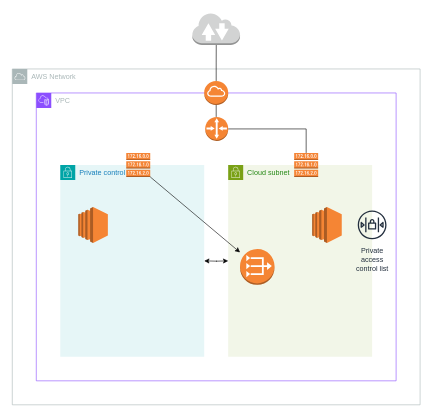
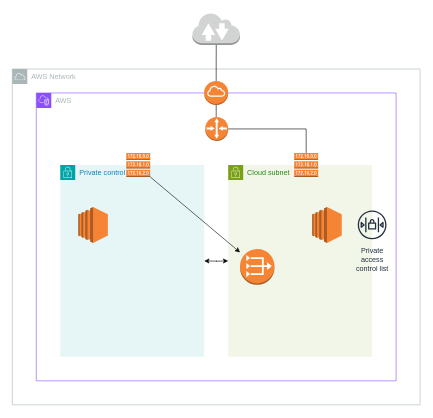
- <mxCell id="4" value="VPC" style="points=[[0,0],[0.25,0],[0.5,0],[0.75,0],[1,0],[1,0.25],[1,0.5],[1,0.75],[1,1],[0.75,1],[0.5,1],[0.25,1],[0,1],[0,0.75],[0,0.5],[0,0.25]];outlineConnect=0;gradientColor=none;html=1;whiteSpace=wrap;fontSize=12;fontStyle=0;container=1;pointerEvents=0;collapsible=0;recursiveResize=0;shape=mxgraph.aws4.group;grIcon=mxgraph.aws4.group_vpc2;strokeColor=#8C4FFF;fillColor=none;verticalAlign=top;align=left;spacingLeft=30;fontColor=#AAB7B8;dashed=0;movable=0;resizable=0;rotatable=0;deletable=0;editable=0;locked=1;connectable=0;" parent="1" vertex="1"><mxGeometry x="60" y="154" width="600" height="480" as="geometry" /></mxCell>
+ <mxCell id="4" value="AWS" style="points=[[0,0],[0.25,0],[0.5,0],[0.75,0],[1,0],[1,0.25],[1,0.5],[1,0.75],[1,1],[0.75,1],[0.5,1],[0.25,1],[0,1],[0,0.75],[0,0.5],[0,0.25]];outlineConnect=0;gradientColor=none;html=1;whiteSpace=wrap;fontSize=12;fontStyle=0;container=1;pointerEvents=0;collapsible=0;recursiveResize=0;shape=mxgraph.aws4.group;grIcon=mxgraph.aws4.group_vpc2;strokeColor=#8C4FFF;fillColor=none;verticalAlign=top;align=left;spacingLeft=30;fontColor=#AAB7B8;dashed=0;movable=0;resizable=0;rotatable=0;deletable=0;editable=0;locked=1;connectable=0;" parent="1" vertex="1"><mxGeometry x="60" y="154" width="600" height="480" as="geometry" /></mxCell>
